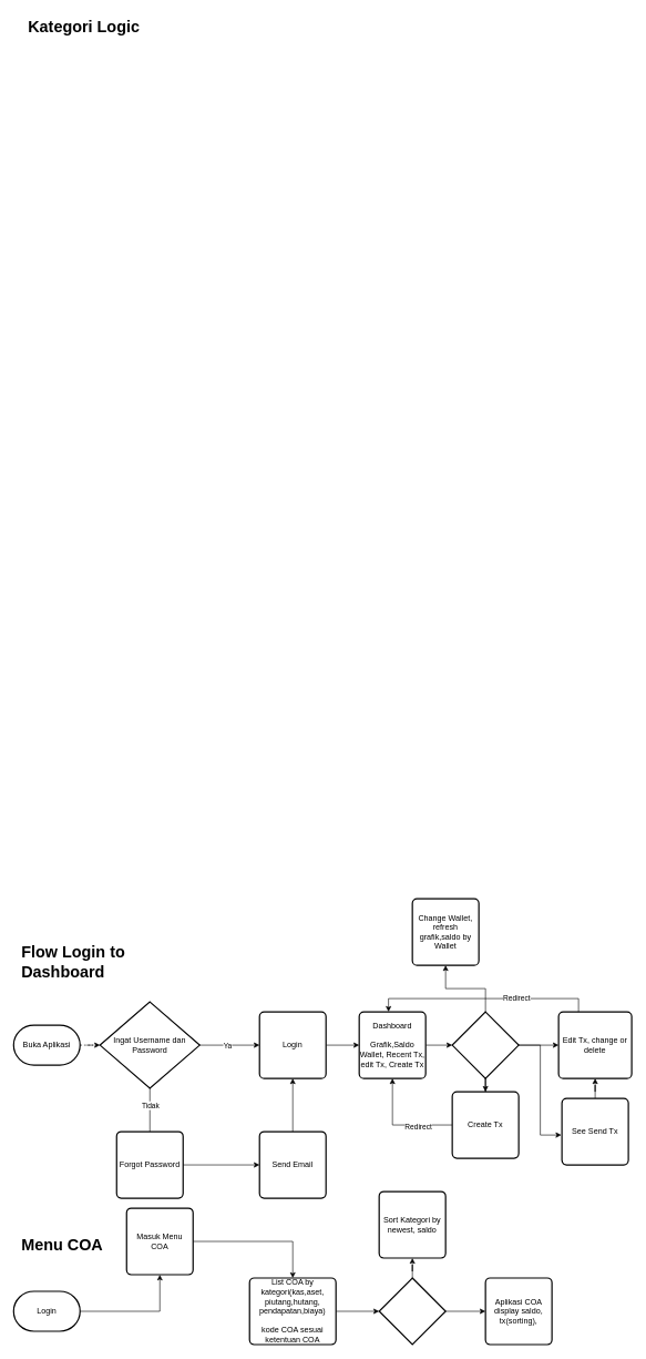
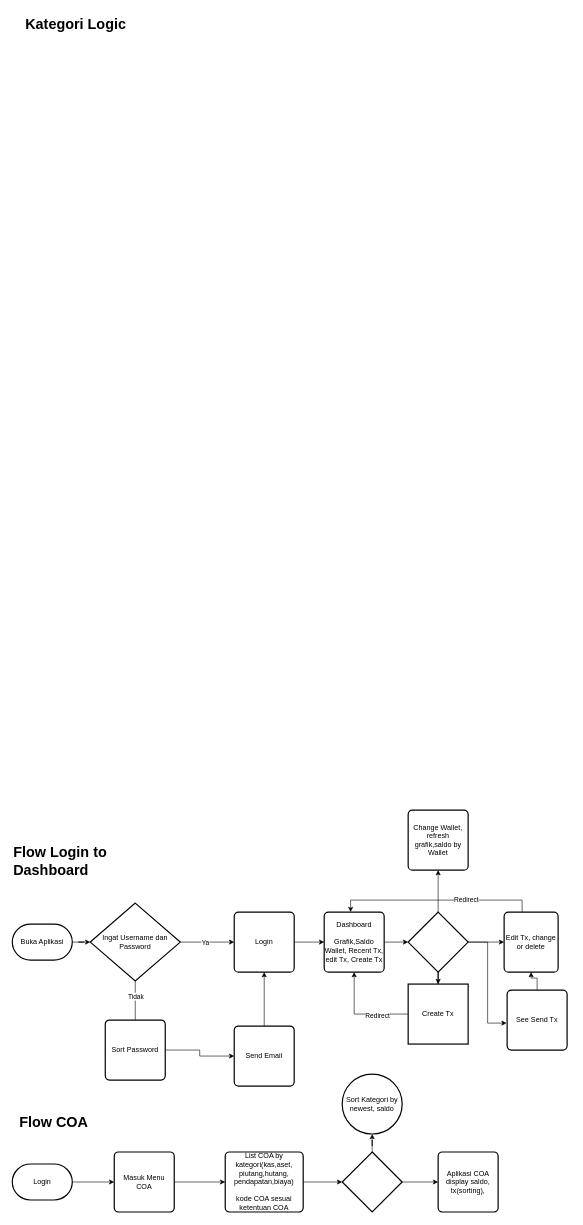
- <mxCell id="21" value="Change Wallet, refresh grafik,saldo by Wallet" style="rounded=1;whiteSpace=wrap;html=1;absoluteArcSize=1;arcSize=14;strokeWidth=2;" parent="1" vertex="1"><mxGeometry x="620" y="1350" width="100" height="100" as="geometry" /></mxCell>
+ <mxCell id="21" value="Change Wallet, refresh grafik,saldo by Wallet" style="rounded=1;whiteSpace=wrap;html=1;absoluteArcSize=1;arcSize=14;strokeWidth=2;" parent="1" vertex="1"><mxGeometry x="680" y="1350" width="100" height="100" as="geometry" /></mxCell>
- <mxCell id="31" value="&lt;h1 style=&quot;margin-top: 0px;&quot;&gt;Flow Login to Dashboard&lt;/h1&gt;" style="text;html=1;whiteSpace=wrap;overflow=hidden;rounded=0;" parent="1" vertex="1"><mxGeometry x="30" y="1410" width="180" height="60" as="geometry" /></mxCell>
+ <mxCell id="31" value="&lt;h1 style=&quot;margin-top: 0px;&quot;&gt;Flow Login to Dashboard&lt;/h1&gt;" style="text;html=1;whiteSpace=wrap;overflow=hidden;rounded=0;" parent="1" vertex="1"><mxGeometry x="20" y="1400" width="180" height="60" as="geometry" /></mxCell>
- <mxCell id="2" value="" style="edgeStyle=orthogonalEdgeStyle;rounded=0;orthogonalLoop=1;jettySize=auto;html=1;dashed=1;" parent="1" source="3" target="8" edge="1"><mxGeometry relative="1" as="geometry" /></mxCell>
+ <mxCell id="2" value="" style="edgeStyle=orthogonalEdgeStyle;rounded=0;orthogonalLoop=1;jettySize=auto;html=1;" parent="1" source="3" target="8" edge="1"><mxGeometry relative="1" as="geometry" /></mxCell>
- <mxCell id="22" value="Edit Tx, change or delete" style="rounded=1;whiteSpace=wrap;html=1;absoluteArcSize=1;arcSize=14;strokeWidth=2;" parent="1" vertex="1"><mxGeometry x="840" y="1520" width="110" height="100" as="geometry" /></mxCell>
+ <mxCell id="22" value="Edit Tx, change or delete" style="rounded=1;whiteSpace=wrap;html=1;absoluteArcSize=1;arcSize=14;strokeWidth=2;" parent="1" vertex="1"><mxGeometry x="840" y="1520" width="90" height="100" as="geometry" /></mxCell>
- <mxCell id="25" value="Create Tx" style="rounded=1;whiteSpace=wrap;html=1;absoluteArcSize=1;arcSize=14;strokeWidth=2;" parent="1" vertex="1"><mxGeometry x="680" y="1640" width="100" height="100" as="geometry" /></mxCell>
+ <mxCell id="25" value="Create Tx" style="whiteSpace=wrap;html=1;absoluteArcSize=1;arcSize=14;strokeWidth=2;rounded=0;" parent="1" vertex="1"><mxGeometry x="680" y="1640" width="100" height="100" as="geometry" /></mxCell>
- <mxCell id="12" value="Forgot Password" style="rounded=1;whiteSpace=wrap;html=1;absoluteArcSize=1;arcSize=14;strokeWidth=2;" parent="1" vertex="1"><mxGeometry x="175" y="1700" width="100" height="100" as="geometry" /></mxCell>
+ <mxCell id="12" value="Sort Password" style="rounded=1;whiteSpace=wrap;html=1;absoluteArcSize=1;arcSize=14;strokeWidth=2;" parent="1" vertex="1"><mxGeometry x="175" y="1700" width="100" height="100" as="geometry" /></mxCell>
- <mxCell id="16" value="Send Email" style="rounded=1;whiteSpace=wrap;html=1;absoluteArcSize=1;arcSize=14;strokeWidth=2;" parent="1" vertex="1"><mxGeometry x="390" y="1700" width="100" height="100" as="geometry" /></mxCell>
+ <mxCell id="16" value="Send Email" style="rounded=1;whiteSpace=wrap;html=1;absoluteArcSize=1;arcSize=14;strokeWidth=2;" parent="1" vertex="1"><mxGeometry x="390" y="1710" width="100" height="100" as="geometry" /></mxCell>
- <mxCell id="42" value="Sort Kategori by newest, saldo" style="rounded=1;whiteSpace=wrap;html=1;absoluteArcSize=1;arcSize=14;strokeWidth=2;" parent="1" vertex="1"><mxGeometry x="570" y="1790" width="100" height="100" as="geometry" /></mxCell>
+ <mxCell id="42" value="Sort Kategori by newest, saldo" style="ellipse;whiteSpace=wrap;html=1;absoluteArcSize=1;arcSize=14;strokeWidth=2;" parent="1" vertex="1"><mxGeometry x="570" y="1790" width="100" height="100" as="geometry" /></mxCell>
- <mxCell id="32" value="&lt;h1 style=&quot;margin-top: 0px;&quot;&gt;Menu COA&lt;/h1&gt;" style="text;html=1;whiteSpace=wrap;overflow=hidden;rounded=0;" parent="1" vertex="1"><mxGeometry x="30" y="1850" width="130" height="40" as="geometry" /></mxCell>
+ <mxCell id="32" value="&lt;h1 style=&quot;margin-top: 0px;&quot;&gt;Flow COA&lt;/h1&gt;" style="text;html=1;whiteSpace=wrap;overflow=hidden;rounded=0;" parent="1" vertex="1"><mxGeometry x="30" y="1850" width="130" height="40" as="geometry" /></mxCell>
- <mxCell id="36" value="Masuk Menu COA" style="rounded=1;whiteSpace=wrap;html=1;absoluteArcSize=1;arcSize=14;strokeWidth=2;" parent="1" vertex="1"><mxGeometry x="190" y="1815" width="100" height="100" as="geometry" /></mxCell>
+ <mxCell id="36" value="Masuk Menu COA" style="rounded=1;whiteSpace=wrap;html=1;absoluteArcSize=1;arcSize=14;strokeWidth=2;" parent="1" vertex="1"><mxGeometry x="190" y="1920" width="100" height="100" as="geometry" /></mxCell>
